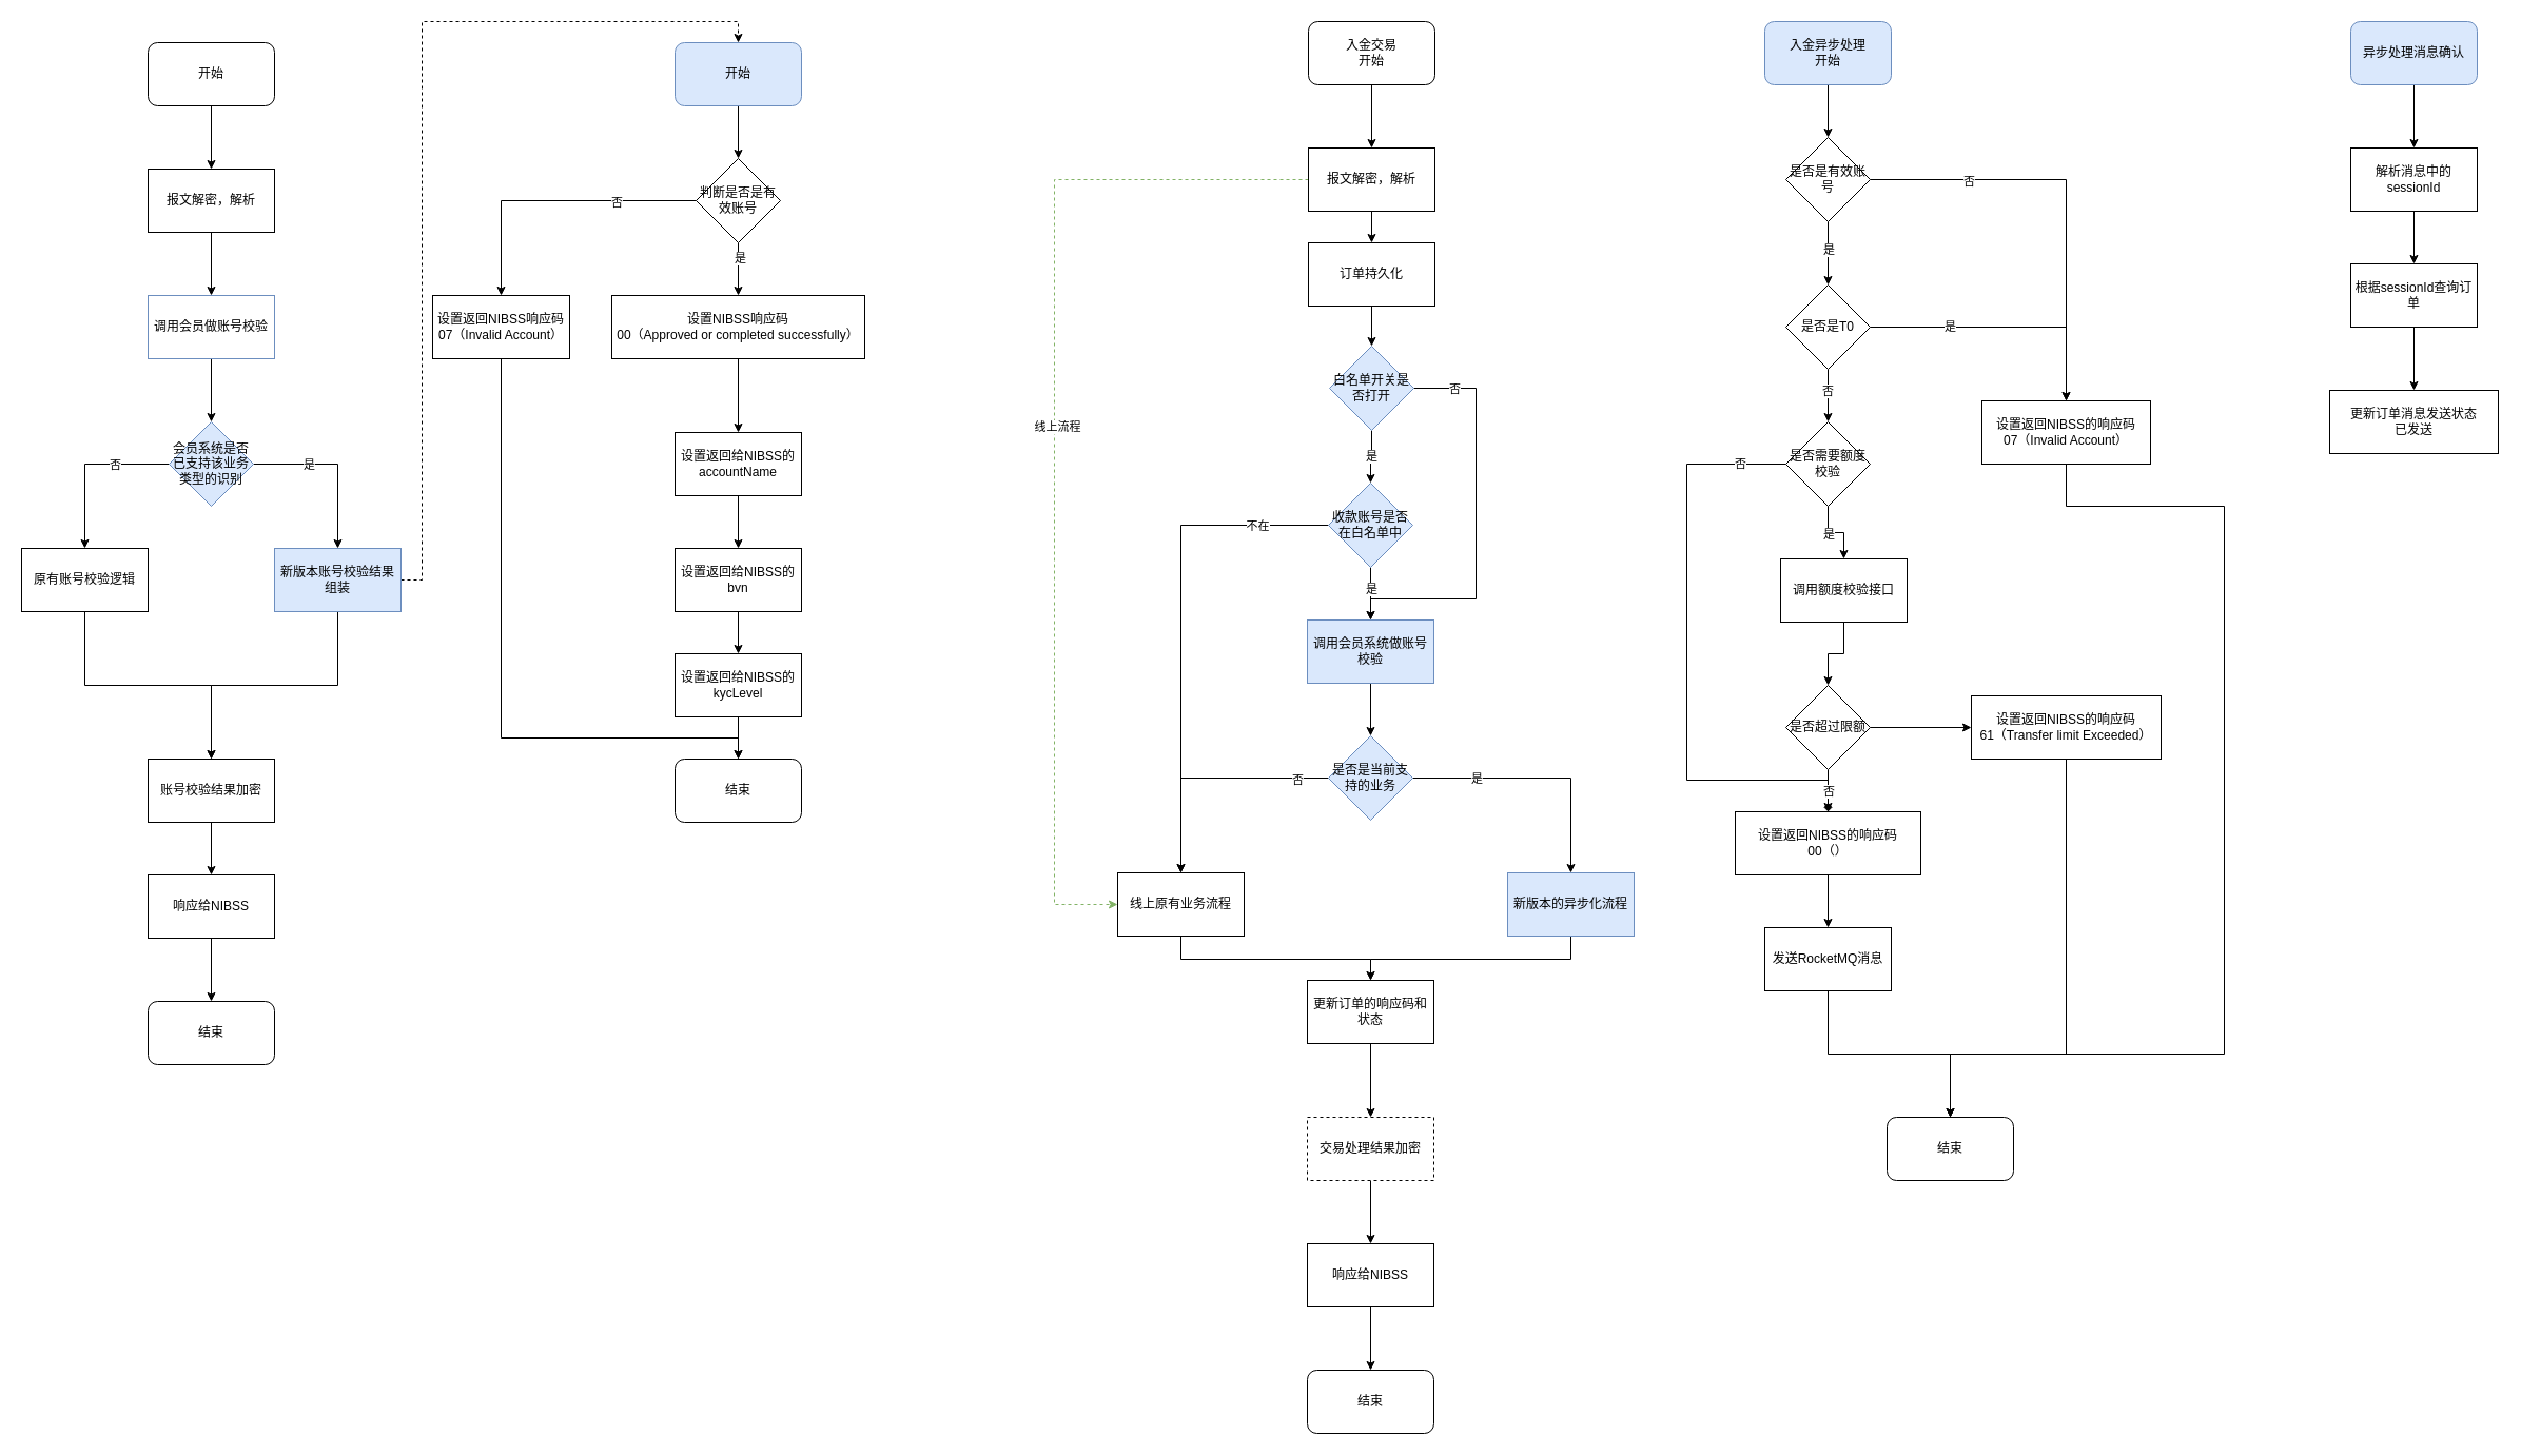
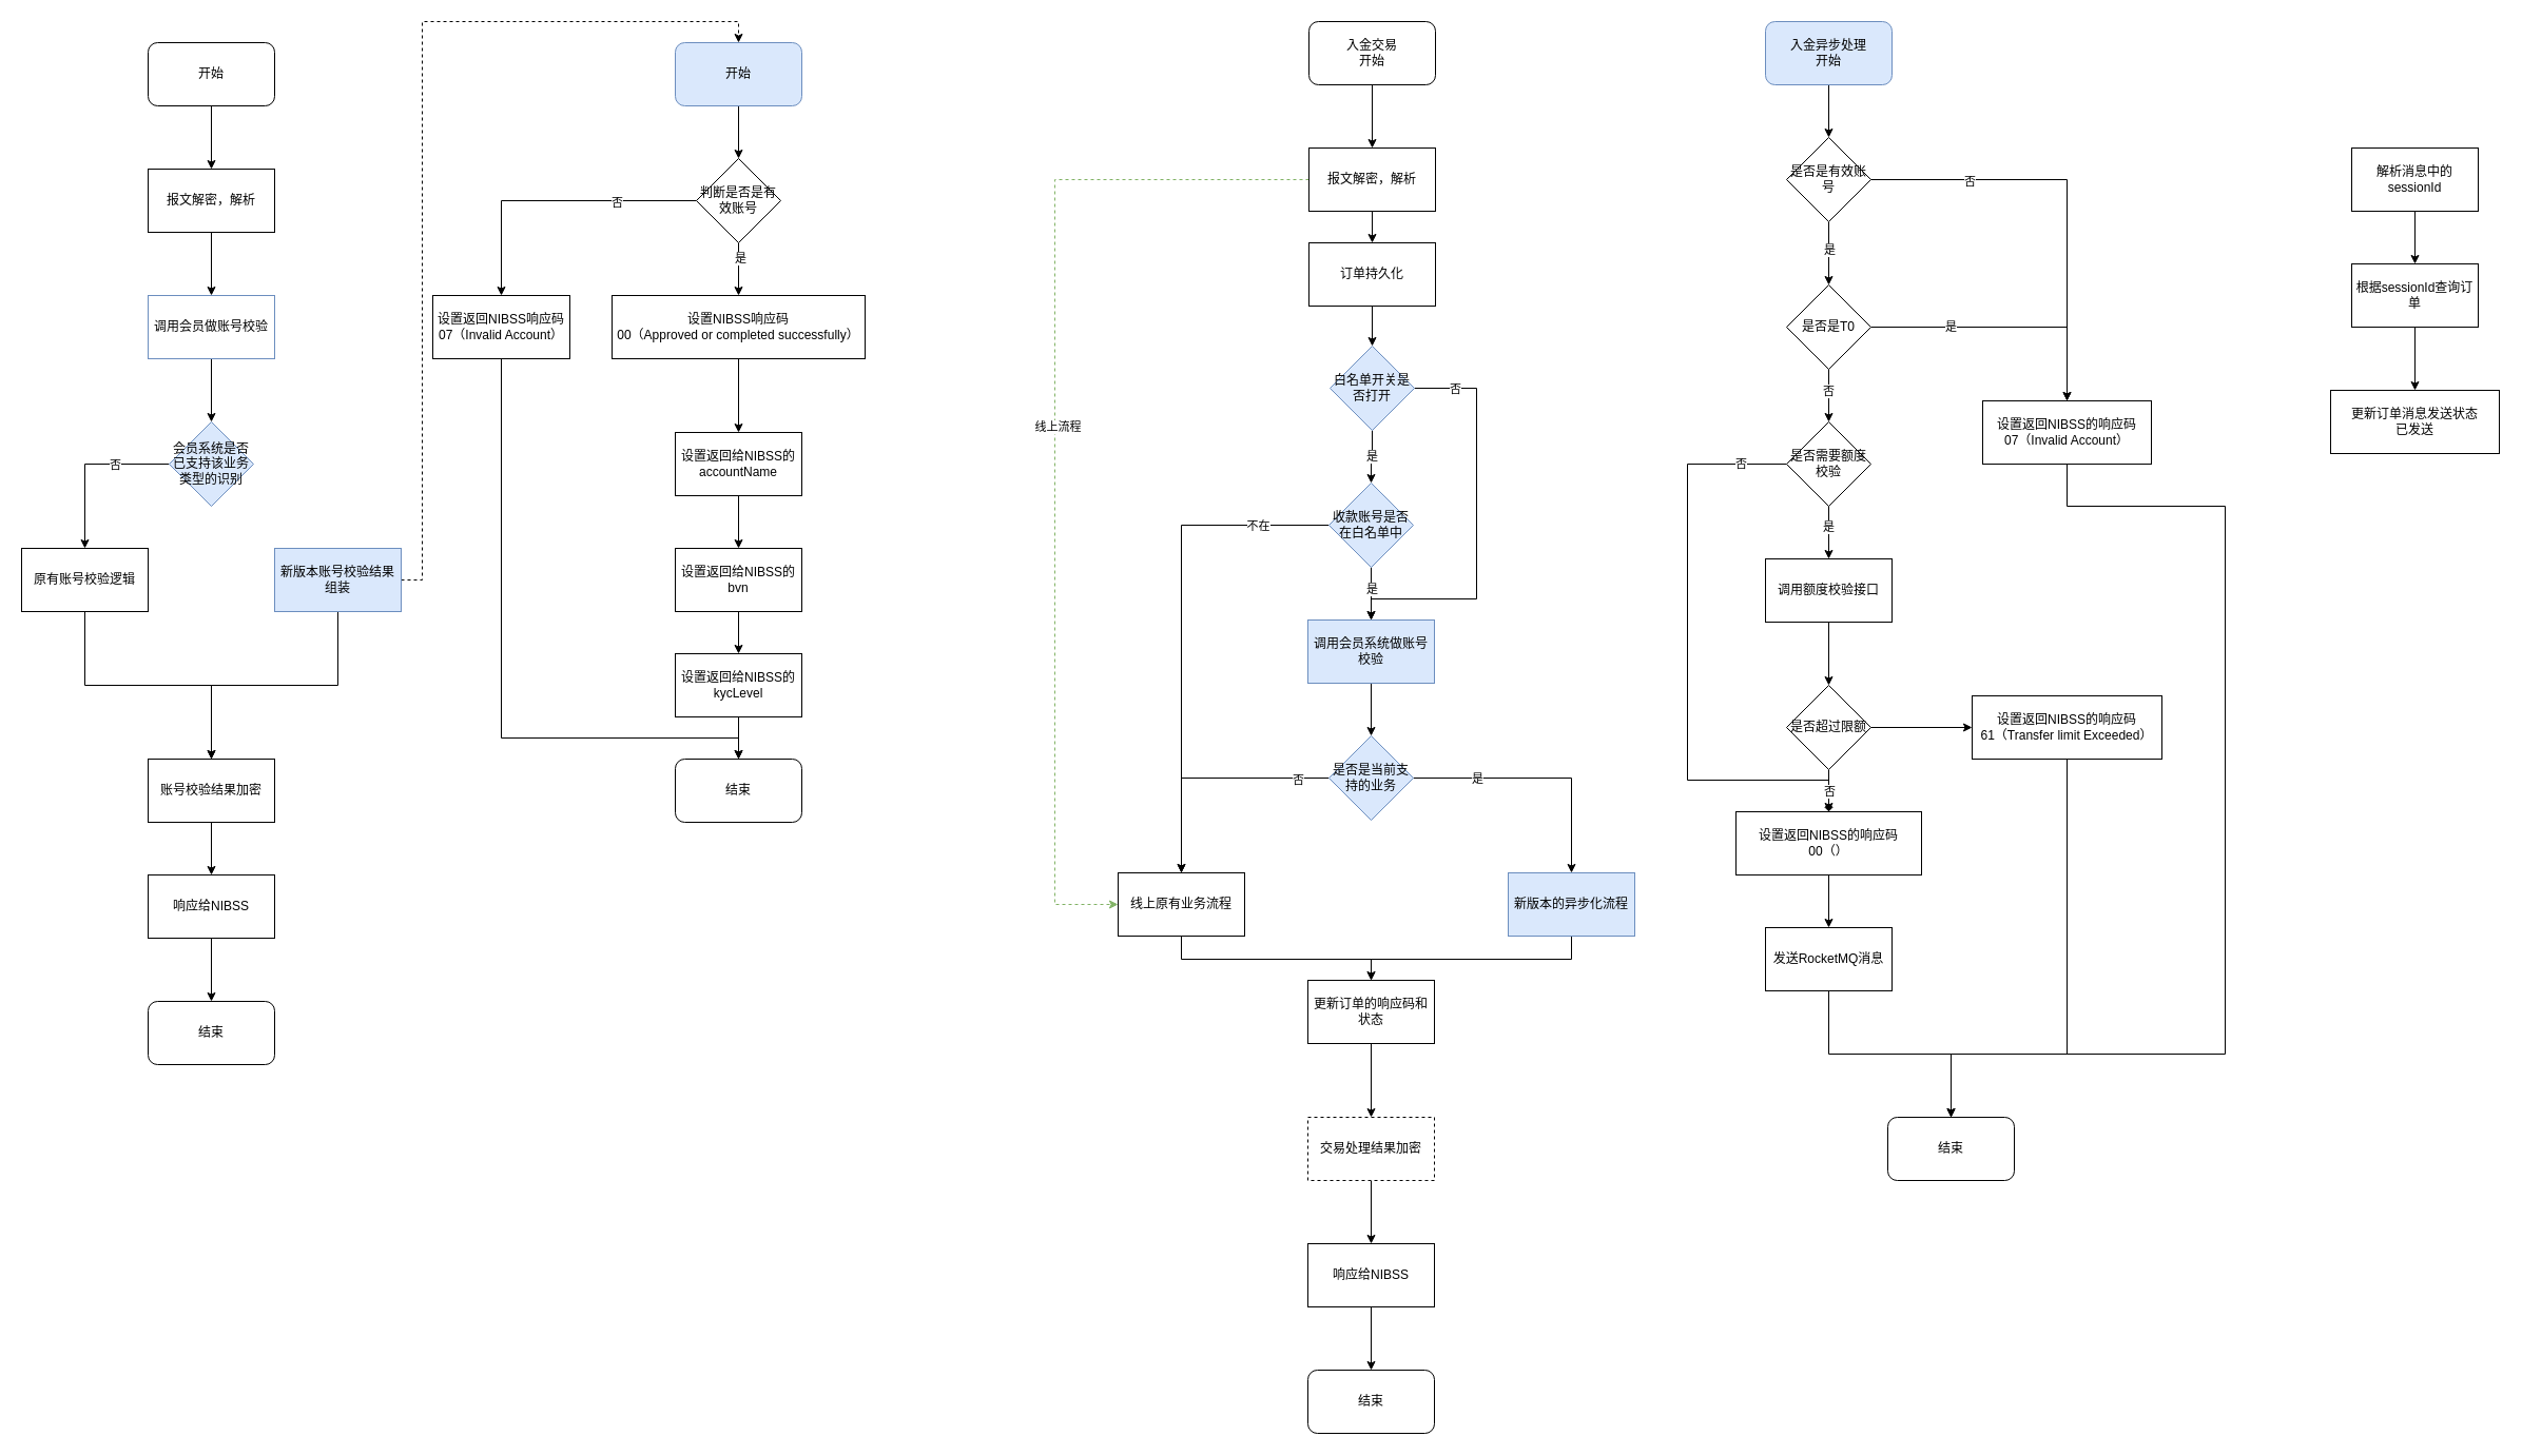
- <mxCell id="110" value="异步处理消息确认" style="rounded=1;whiteSpace=wrap;html=1;fillColor=#dae8fc;strokeColor=#6c8ebf;" vertex="1" parent="1"><mxGeometry x="2230" y="20" width="120" height="60" as="geometry" /></mxCell>
- <mxCell id="109" style="edgeStyle=orthogonalEdgeStyle;rounded=0;orthogonalLoop=1;jettySize=auto;html=1;entryX=0.5;entryY=0;entryDx=0;entryDy=0;" edge="1" parent="1" source="110" target="112"><mxGeometry relative="1" as="geometry" /></mxCell>
- <mxCell id="10" style="edgeStyle=orthogonalEdgeStyle;rounded=0;orthogonalLoop=1;jettySize=auto;html=1;entryX=0.5;entryY=0;entryDx=0;entryDy=0;" edge="1" parent="1" source="12" target="17"><mxGeometry relative="1" as="geometry" /></mxCell>
- <mxCell id="11" value="是" style="edgeLabel;html=1;align=center;verticalAlign=middle;resizable=0;points=[];" vertex="1" connectable="0" parent="10"><mxGeometry x="-0.35" relative="1" as="geometry"><mxPoint as="offset" /></mxGeometry></mxCell>
- <mxCell id="93" value="调用额度校验接口" style="rounded=0;whiteSpace=wrap;html=1;" vertex="1" parent="1"><mxGeometry x="1689" y="530" width="120" height="60" as="geometry" /></mxCell>
+ <mxCell id="93" value="调用额度校验接口" style="rounded=0;whiteSpace=wrap;html=1;" vertex="1" parent="1"><mxGeometry x="1674" y="530" width="120" height="60" as="geometry" /></mxCell>
